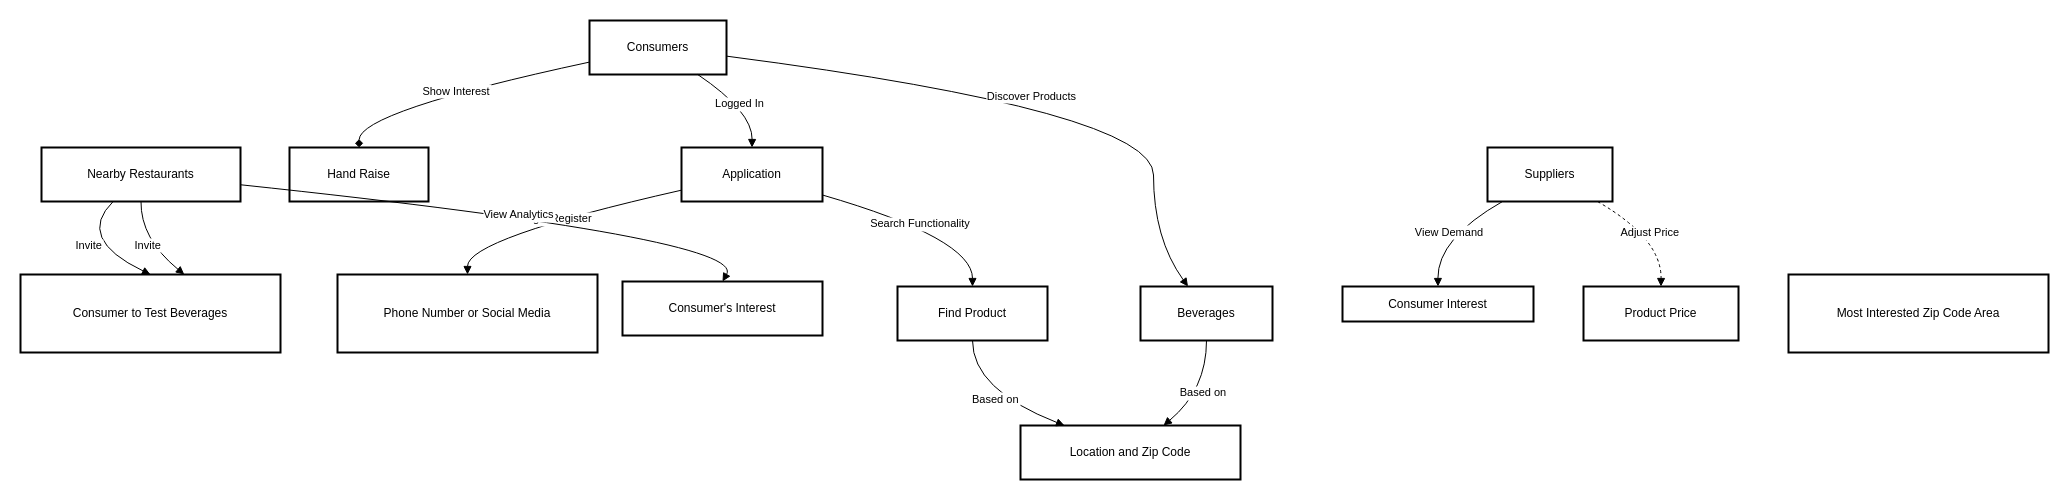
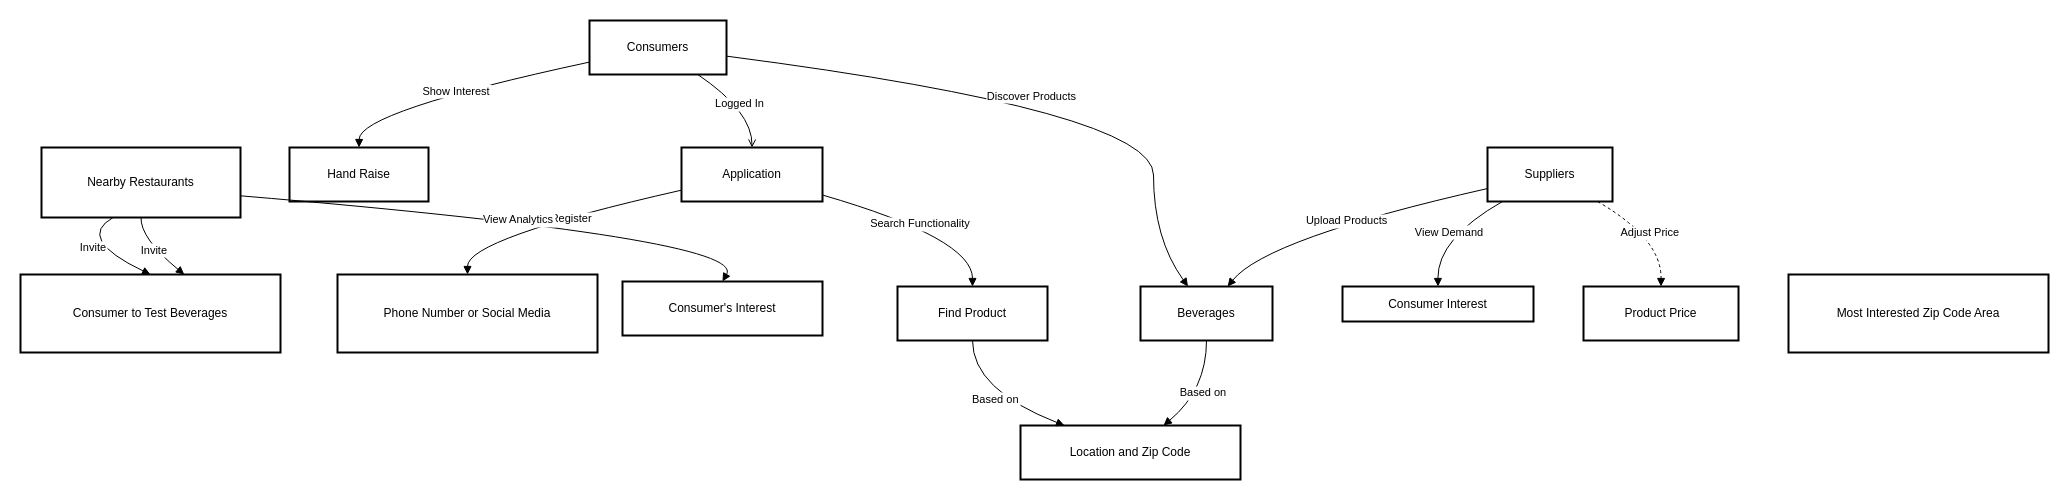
- <mxCell id="18" value="Logged In" style="curved=1;startArrow=none;endArrow=block;exitX=0.79;exitY=1;entryX=0.5;entryY=0;" edge="1" parent="1" source="2" target="6"><mxGeometry relative="1" as="geometry"><Array as="points"><mxPoint x="752" y="111" /></Array></mxGeometry></mxCell>
+ <mxCell id="18" value="Logged In" style="curved=1;startArrow=none;endArrow=open;exitX=0.79;exitY=1;entryX=0.5;entryY=0;" edge="1" parent="1" source="2" target="6"><mxGeometry relative="1" as="geometry"><Array as="points"><mxPoint x="752" y="111" /></Array></mxGeometry></mxCell>
- <mxCell id="16" value="Show Interest" style="curved=1;startArrow=none;endArrow=diamond;exitX=0;exitY=0.77;entryX=0.5;entryY=0;" edge="1" parent="1" source="2" target="4"><mxGeometry relative="1" as="geometry"><Array as="points"><mxPoint x="359" y="111" /></Array></mxGeometry></mxCell>
+ <mxCell id="16" value="Show Interest" style="curved=1;startArrow=none;endArrow=block;exitX=0;exitY=0.77;entryX=0.5;entryY=0;" edge="1" parent="1" source="2" target="4"><mxGeometry relative="1" as="geometry"><Array as="points"><mxPoint x="359" y="111" /></Array></mxGeometry></mxCell>
- <mxCell id="3" value="Nearby Restaurants" style="whiteSpace=wrap;strokeWidth=2;" vertex="1" parent="1"><mxGeometry x="41" y="147" width="199" height="54" as="geometry" /></mxCell>
+ <mxCell id="3" value="Nearby Restaurants" style="whiteSpace=wrap;strokeWidth=2;" vertex="1" parent="1"><mxGeometry x="41" y="147" width="199" height="70" as="geometry" /></mxCell>
+ <mxCell id="22" value="Upload Products" style="curved=1;startArrow=none;endArrow=block;exitX=0;exitY=0.76;entryX=0.66;entryY=0;" edge="1" parent="1" source="9" target="10"><mxGeometry relative="1" as="geometry"><Array as="points"><mxPoint x="1266" y="238" /></Array></mxGeometry></mxCell>
